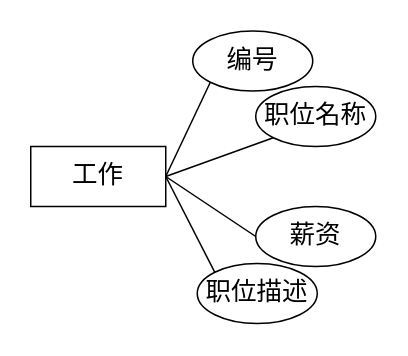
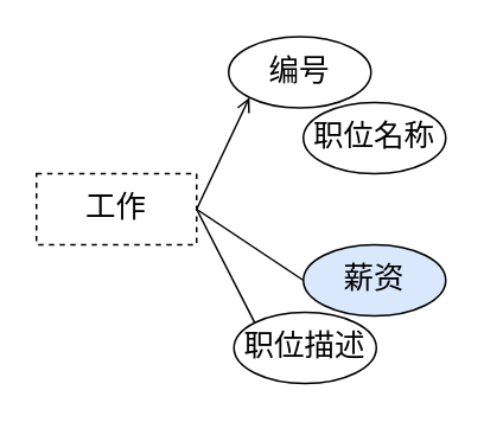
- <mxCell id="2" style="rounded=0;orthogonalLoop=1;jettySize=auto;html=1;exitX=1;exitY=0.5;exitDx=0;exitDy=0;entryX=0;entryY=1;entryDx=0;entryDy=0;endArrow=none;endFill=0;" edge="1" parent="1" source="6" target="7"><mxGeometry relative="1" as="geometry" /></mxCell>
+ <mxCell id="2" style="rounded=0;orthogonalLoop=1;jettySize=auto;html=1;exitX=1;exitY=0.5;exitDx=0;exitDy=0;entryX=0;entryY=1;entryDx=0;entryDy=0;endArrow=open;endFill=0;" edge="1" parent="1" source="6" target="7"><mxGeometry relative="1" as="geometry" /></mxCell>
- <mxCell id="3" style="rounded=0;orthogonalLoop=1;jettySize=auto;html=1;exitX=1;exitY=0.5;exitDx=0;exitDy=0;entryX=0;entryY=1;entryDx=0;entryDy=0;endArrow=none;endFill=0;" edge="1" parent="1" source="6" target="8"><mxGeometry relative="1" as="geometry" /></mxCell>
- <mxCell id="6" value="工作" style="rounded=0;whiteSpace=wrap;html=1;fontSize=17;fontStyle=0" vertex="1" parent="1"><mxGeometry x="20" y="97" width="90" height="40" as="geometry" /></mxCell>
+ <mxCell id="6" value="工作" style="rounded=0;whiteSpace=wrap;html=1;fontSize=17;fontStyle=0;dashed=1;" vertex="1" parent="1"><mxGeometry x="20" y="97" width="90" height="40" as="geometry" /></mxCell>
- <mxCell id="9" value="薪资" style="ellipse;whiteSpace=wrap;html=1;fontSize=17;fontStyle=0" vertex="1" parent="1"><mxGeometry x="170" y="137" width="80" height="40" as="geometry" /></mxCell>
+ <mxCell id="9" value="薪资" style="ellipse;whiteSpace=wrap;html=1;fontSize=17;fontStyle=0;fillColor=#dae8fc;" vertex="1" parent="1"><mxGeometry x="170" y="137" width="80" height="40" as="geometry" /></mxCell>
